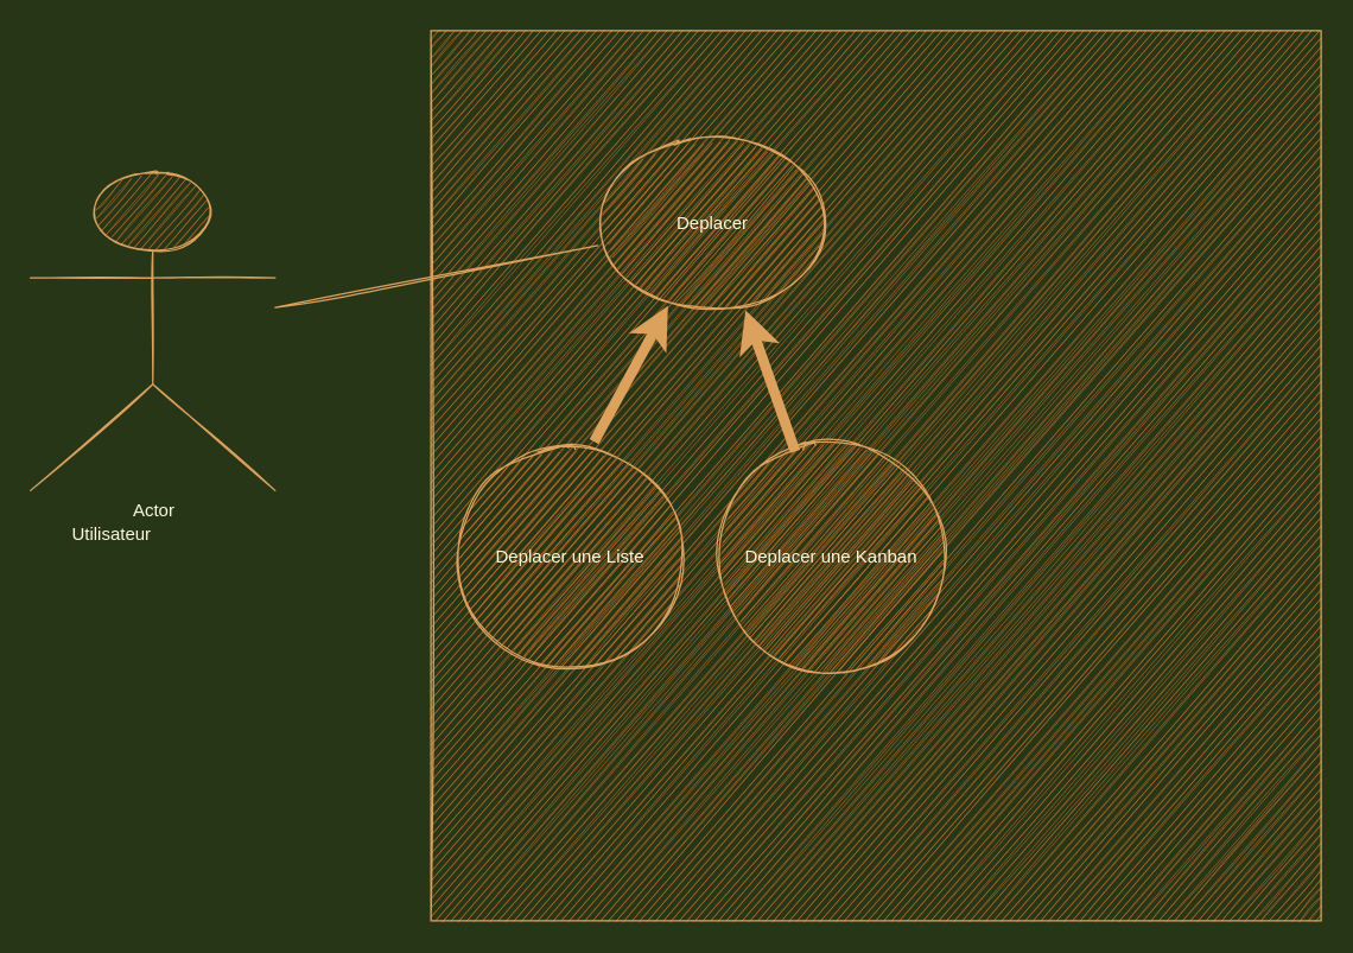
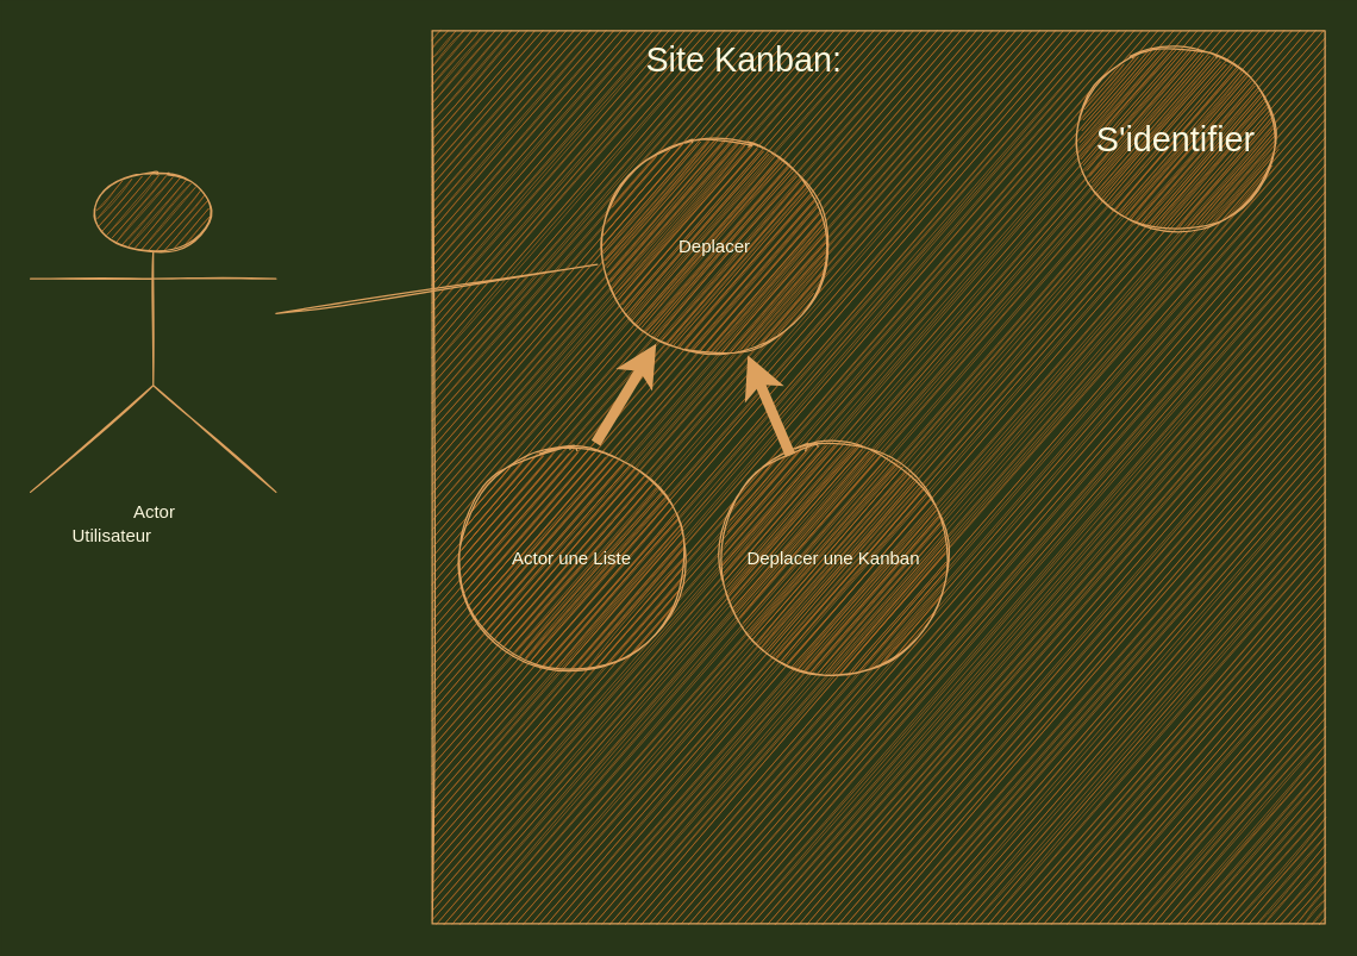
+ <mxCell id="4" value="Site Kanban:&amp;nbsp;" style="text;html=1;align=center;verticalAlign=middle;whiteSpace=wrap;rounded=0;fontSize=23;fontColor=#FEFAE0;sketch=1;" vertex="1" parent="1"><mxGeometry x="410" y="30" width="186" height="20" as="geometry" /></mxCell>
+ <mxCell id="7" value="&lt;font style=&quot;font-size: 23px&quot;&gt;S'identifier&lt;/font&gt;" style="ellipse;whiteSpace=wrap;html=1;fillColor=#BC6C25;strokeColor=#DDA15E;fontColor=#FEFAE0;sketch=1;" vertex="1" parent="1"><mxGeometry x="720" y="30" width="140" height="125" as="geometry" /></mxCell>
- <mxCell id="5" value="Deplacer" style="ellipse;whiteSpace=wrap;html=1;fillColor=#BC6C25;strokeColor=#DDA15E;fontColor=#FEFAE0;sketch=1;" vertex="1" parent="1"><mxGeometry x="400" y="90" width="160" height="120" as="geometry" /></mxCell>
+ <mxCell id="5" value="Deplacer" style="ellipse;whiteSpace=wrap;html=1;fillColor=#BC6C25;strokeColor=#DDA15E;fontColor=#FEFAE0;sketch=1;" vertex="1" parent="1"><mxGeometry x="400" y="90" width="160" height="150" as="geometry" /></mxCell>
- <mxCell id="9" value="Deplacer une Liste" style="ellipse;whiteSpace=wrap;html=1;fillColor=#BC6C25;strokeColor=#DDA15E;fontColor=#FEFAE0;sketch=1;" vertex="1" parent="1"><mxGeometry x="304" y="300" width="160" height="150" as="geometry" /></mxCell>
+ <mxCell id="9" value="Actor une Liste" style="ellipse;whiteSpace=wrap;html=1;fillColor=#BC6C25;strokeColor=#DDA15E;fontColor=#FEFAE0;sketch=1;" vertex="1" parent="1"><mxGeometry x="304" y="300" width="160" height="150" as="geometry" /></mxCell>
